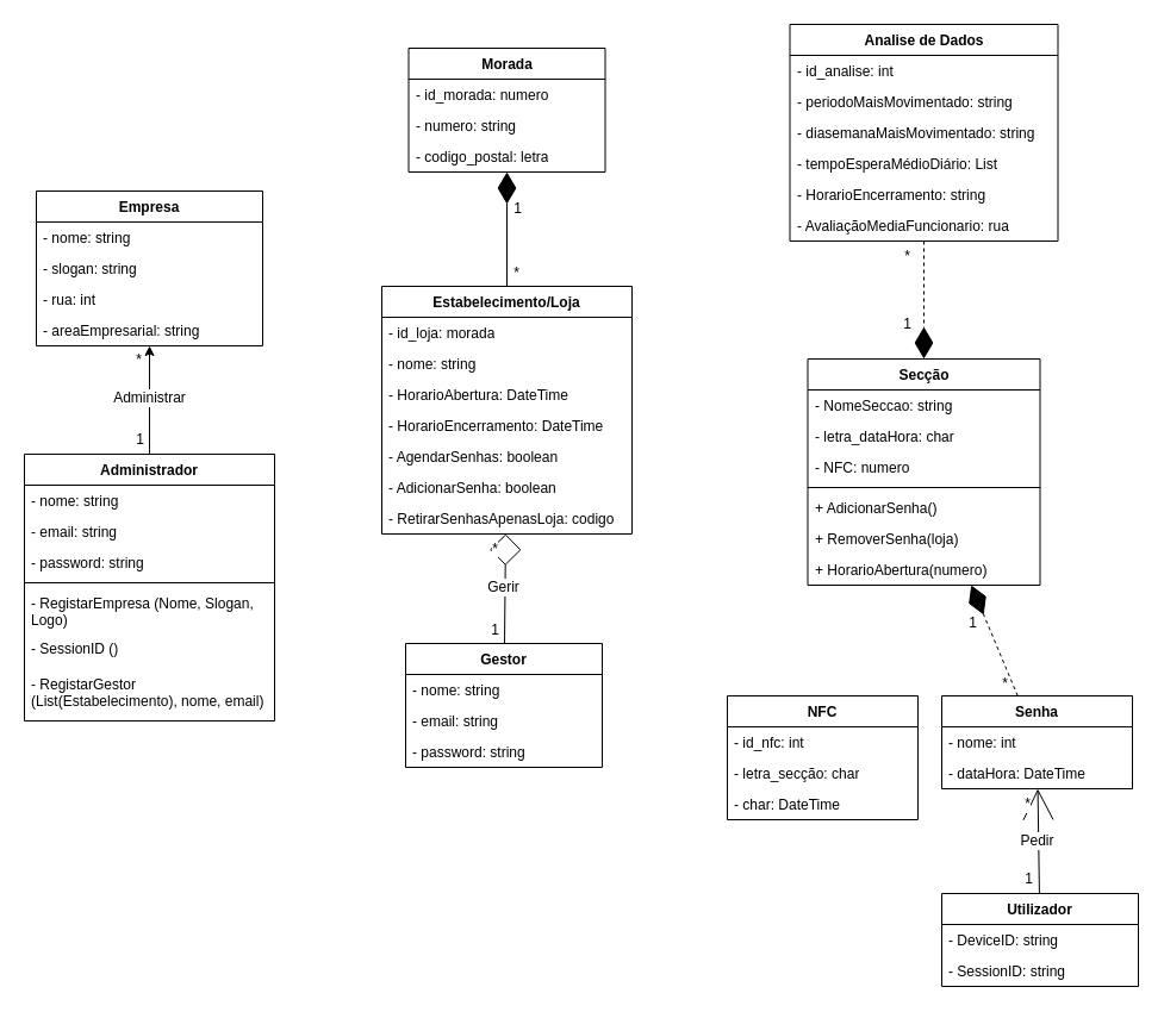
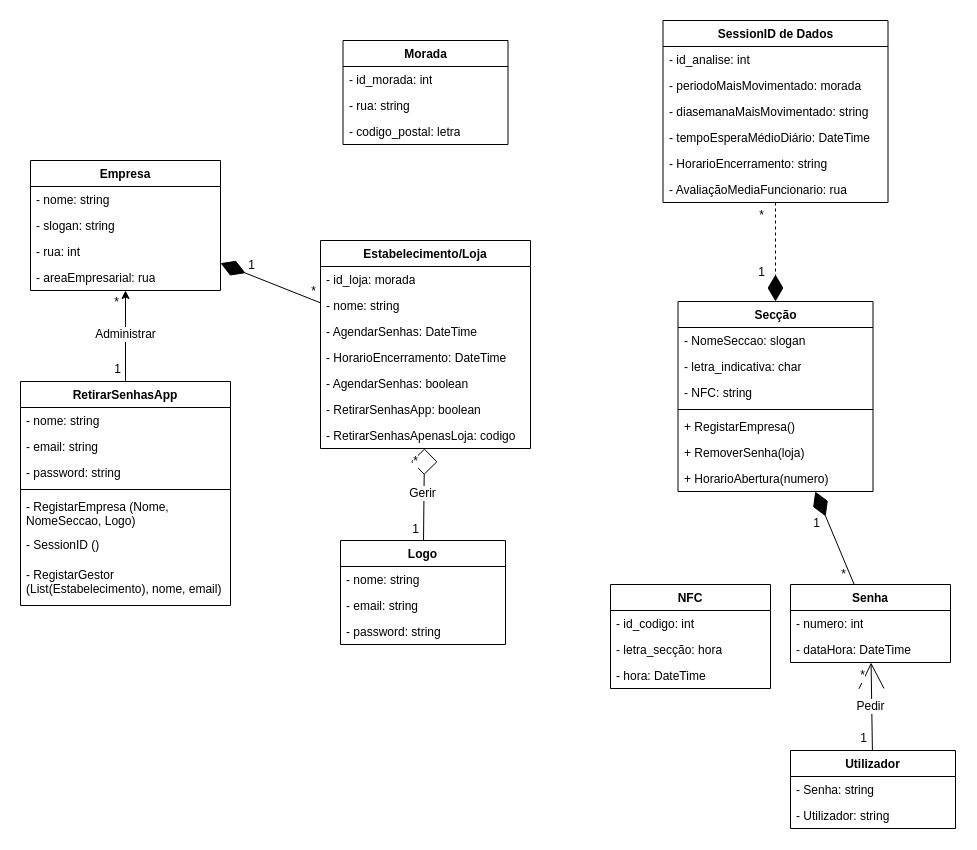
- <mxCell id="56" value="Analise de Dados" style="swimlane;fontStyle=1;align=center;verticalAlign=top;childLayout=stackLayout;horizontal=1;startSize=26;horizontalStack=0;resizeParent=1;resizeParentMax=0;resizeLast=0;collapsible=1;marginBottom=0;whiteSpace=wrap;html=1;" parent="1" vertex="1"><mxGeometry x="662.5" y="20" width="225" height="182" as="geometry" /></mxCell>
+ <mxCell id="56" value="SessionID de Dados" style="swimlane;fontStyle=1;align=center;verticalAlign=top;childLayout=stackLayout;horizontal=1;startSize=26;horizontalStack=0;resizeParent=1;resizeParentMax=0;resizeLast=0;collapsible=1;marginBottom=0;whiteSpace=wrap;html=1;" parent="1" vertex="1"><mxGeometry x="662.5" y="20" width="225" height="182" as="geometry" /></mxCell>
- <mxCell id="67" value="- id_morada: numero" style="text;strokeColor=none;fillColor=none;align=left;verticalAlign=top;spacingLeft=4;spacingRight=4;overflow=hidden;rotatable=0;points=[[0,0.5],[1,0.5]];portConstraint=eastwest;whiteSpace=wrap;html=1;" parent="66" vertex="1"><mxGeometry y="26" width="165" height="26" as="geometry" /></mxCell>
+ <mxCell id="67" value="- id_morada: int" style="text;strokeColor=none;fillColor=none;align=left;verticalAlign=top;spacingLeft=4;spacingRight=4;overflow=hidden;rotatable=0;points=[[0,0.5],[1,0.5]];portConstraint=eastwest;whiteSpace=wrap;html=1;" parent="66" vertex="1"><mxGeometry y="26" width="165" height="26" as="geometry" /></mxCell>
- <mxCell id="58" value="- periodoMaisMovimentado: string" style="text;strokeColor=none;fillColor=none;align=left;verticalAlign=top;spacingLeft=4;spacingRight=4;overflow=hidden;rotatable=0;points=[[0,0.5],[1,0.5]];portConstraint=eastwest;whiteSpace=wrap;html=1;" parent="56" vertex="1"><mxGeometry y="52" width="225" height="26" as="geometry" /></mxCell>
+ <mxCell id="58" value="- periodoMaisMovimentado: morada" style="text;strokeColor=none;fillColor=none;align=left;verticalAlign=top;spacingLeft=4;spacingRight=4;overflow=hidden;rotatable=0;points=[[0,0.5],[1,0.5]];portConstraint=eastwest;whiteSpace=wrap;html=1;" parent="56" vertex="1"><mxGeometry y="52" width="225" height="26" as="geometry" /></mxCell>
- <mxCell id="68" value="- numero: string" style="text;strokeColor=none;fillColor=none;align=left;verticalAlign=top;spacingLeft=4;spacingRight=4;overflow=hidden;rotatable=0;points=[[0,0.5],[1,0.5]];portConstraint=eastwest;whiteSpace=wrap;html=1;" parent="66" vertex="1"><mxGeometry y="52" width="165" height="26" as="geometry" /></mxCell>
+ <mxCell id="68" value="- rua: string" style="text;strokeColor=none;fillColor=none;align=left;verticalAlign=top;spacingLeft=4;spacingRight=4;overflow=hidden;rotatable=0;points=[[0,0.5],[1,0.5]];portConstraint=eastwest;whiteSpace=wrap;html=1;" parent="66" vertex="1"><mxGeometry y="52" width="165" height="26" as="geometry" /></mxCell>
- <mxCell id="60" value="- tempoEsperaMédioDiário: List" style="text;strokeColor=none;fillColor=none;align=left;verticalAlign=top;spacingLeft=4;spacingRight=4;overflow=hidden;rotatable=0;points=[[0,0.5],[1,0.5]];portConstraint=eastwest;whiteSpace=wrap;html=1;" parent="56" vertex="1"><mxGeometry y="104" width="225" height="26" as="geometry" /></mxCell>
+ <mxCell id="60" value="- tempoEsperaMédioDiário: DateTime" style="text;strokeColor=none;fillColor=none;align=left;verticalAlign=top;spacingLeft=4;spacingRight=4;overflow=hidden;rotatable=0;points=[[0,0.5],[1,0.5]];portConstraint=eastwest;whiteSpace=wrap;html=1;" parent="56" vertex="1"><mxGeometry y="104" width="225" height="26" as="geometry" /></mxCell>
- <mxCell id="70" value="" style="endArrow=diamondThin;endFill=1;endSize=24;html=1;rounded=0;" parent="1" source="7" target="66" edge="1"><mxGeometry width="160" relative="1" as="geometry"><mxPoint x="330" y="346" as="sourcePoint" /><mxPoint x="230" y="289" as="targetPoint" /></mxGeometry></mxCell>
- <mxCell id="71" value="1" style="edgeLabel;html=1;align=center;verticalAlign=middle;resizable=0;points=[];fontSize=12;" parent="70" vertex="1" connectable="0"><mxGeometry x="0.577" relative="1" as="geometry"><mxPoint x="8" y="10" as="offset" /></mxGeometry></mxCell>
- <mxCell id="72" value="*" style="edgeLabel;html=1;align=center;verticalAlign=middle;resizable=0;points=[];fontSize=12;" parent="70" vertex="1" connectable="0"><mxGeometry x="-0.845" y="-1" relative="1" as="geometry"><mxPoint x="6" y="-5" as="offset" /></mxGeometry></mxCell>
- <mxCell id="6" value="- areaEmpresarial: string" style="text;strokeColor=none;fillColor=none;align=left;verticalAlign=top;spacingLeft=4;spacingRight=4;overflow=hidden;rotatable=0;points=[[0,0.5],[1,0.5]];portConstraint=eastwest;whiteSpace=wrap;html=1;" parent="2" vertex="1"><mxGeometry y="104" width="190" height="26" as="geometry" /></mxCell>
+ <mxCell id="6" value="- areaEmpresarial: rua" style="text;strokeColor=none;fillColor=none;align=left;verticalAlign=top;spacingLeft=4;spacingRight=4;overflow=hidden;rotatable=0;points=[[0,0.5],[1,0.5]];portConstraint=eastwest;whiteSpace=wrap;html=1;" parent="2" vertex="1"><mxGeometry y="104" width="190" height="26" as="geometry" /></mxCell>
+ <mxCell id="15" value="" style="endArrow=diamondThin;endFill=1;endSize=24;html=1;rounded=0;" parent="1" source="7" target="2" edge="1"><mxGeometry width="160" relative="1" as="geometry"><mxPoint x="255" y="480" as="sourcePoint" /><mxPoint x="200" y="340" as="targetPoint" /></mxGeometry></mxCell>
+ <mxCell id="16" value="1" style="edgeLabel;html=1;align=center;verticalAlign=middle;resizable=0;points=[];fontSize=12;" parent="15" vertex="1" connectable="0"><mxGeometry x="0.577" relative="1" as="geometry"><mxPoint x="10" y="-7" as="offset" /></mxGeometry></mxCell>
+ <mxCell id="17" value="*" style="edgeLabel;html=1;align=center;verticalAlign=middle;resizable=0;points=[];fontSize=12;" parent="15" vertex="1" connectable="0"><mxGeometry x="-0.845" y="-1" relative="1" as="geometry"><mxPoint y="-8" as="offset" /></mxGeometry></mxCell>
- <mxCell id="10" value="- HorarioAbertura: DateTime" style="text;strokeColor=none;fillColor=none;align=left;verticalAlign=top;spacingLeft=4;spacingRight=4;overflow=hidden;rotatable=0;points=[[0,0.5],[1,0.5]];portConstraint=eastwest;whiteSpace=wrap;html=1;" parent="7" vertex="1"><mxGeometry y="78" width="210" height="26" as="geometry" /></mxCell>
+ <mxCell id="10" value="- AgendarSenhas: DateTime" style="text;strokeColor=none;fillColor=none;align=left;verticalAlign=top;spacingLeft=4;spacingRight=4;overflow=hidden;rotatable=0;points=[[0,0.5],[1,0.5]];portConstraint=eastwest;whiteSpace=wrap;html=1;" parent="7" vertex="1"><mxGeometry y="78" width="210" height="26" as="geometry" /></mxCell>
- <mxCell id="19" value="- NomeSeccao: string" style="text;strokeColor=none;fillColor=none;align=left;verticalAlign=top;spacingLeft=4;spacingRight=4;overflow=hidden;rotatable=0;points=[[0,0.5],[1,0.5]];portConstraint=eastwest;whiteSpace=wrap;html=1;" parent="18" vertex="1"><mxGeometry y="26" width="195" height="26" as="geometry" /></mxCell>
+ <mxCell id="19" value="- NomeSeccao: slogan" style="text;strokeColor=none;fillColor=none;align=left;verticalAlign=top;spacingLeft=4;spacingRight=4;overflow=hidden;rotatable=0;points=[[0,0.5],[1,0.5]];portConstraint=eastwest;whiteSpace=wrap;html=1;" parent="18" vertex="1"><mxGeometry y="26" width="195" height="26" as="geometry" /></mxCell>
- <mxCell id="20" value="- letra_dataHora: char" style="text;strokeColor=none;fillColor=none;align=left;verticalAlign=top;spacingLeft=4;spacingRight=4;overflow=hidden;rotatable=0;points=[[0,0.5],[1,0.5]];portConstraint=eastwest;whiteSpace=wrap;html=1;" parent="18" vertex="1"><mxGeometry y="52" width="195" height="26" as="geometry" /></mxCell>
+ <mxCell id="20" value="- letra_indicativa: char" style="text;strokeColor=none;fillColor=none;align=left;verticalAlign=top;spacingLeft=4;spacingRight=4;overflow=hidden;rotatable=0;points=[[0,0.5],[1,0.5]];portConstraint=eastwest;whiteSpace=wrap;html=1;" parent="18" vertex="1"><mxGeometry y="52" width="195" height="26" as="geometry" /></mxCell>
- <mxCell id="21" value="- NFC: numero" style="text;strokeColor=none;fillColor=none;align=left;verticalAlign=top;spacingLeft=4;spacingRight=4;overflow=hidden;rotatable=0;points=[[0,0.5],[1,0.5]];portConstraint=eastwest;whiteSpace=wrap;html=1;" parent="18" vertex="1"><mxGeometry y="78" width="195" height="26" as="geometry" /></mxCell>
+ <mxCell id="21" value="- NFC: string" style="text;strokeColor=none;fillColor=none;align=left;verticalAlign=top;spacingLeft=4;spacingRight=4;overflow=hidden;rotatable=0;points=[[0,0.5],[1,0.5]];portConstraint=eastwest;whiteSpace=wrap;html=1;" parent="18" vertex="1"><mxGeometry y="78" width="195" height="26" as="geometry" /></mxCell>
- <mxCell id="33" value="Administrador" style="swimlane;fontStyle=1;align=center;verticalAlign=top;childLayout=stackLayout;horizontal=1;startSize=26;horizontalStack=0;resizeParent=1;resizeParentMax=0;resizeLast=0;collapsible=1;marginBottom=0;whiteSpace=wrap;html=1;" parent="1" vertex="1"><mxGeometry x="20" y="381" width="210" height="224" as="geometry" /></mxCell>
+ <mxCell id="33" value="RetirarSenhasApp" style="swimlane;fontStyle=1;align=center;verticalAlign=top;childLayout=stackLayout;horizontal=1;startSize=26;horizontalStack=0;resizeParent=1;resizeParentMax=0;resizeLast=0;collapsible=1;marginBottom=0;whiteSpace=wrap;html=1;" parent="1" vertex="1"><mxGeometry x="20" y="381" width="210" height="224" as="geometry" /></mxCell>
- <mxCell id="13" value="- AdicionarSenha: boolean" style="text;strokeColor=none;fillColor=none;align=left;verticalAlign=top;spacingLeft=4;spacingRight=4;overflow=hidden;rotatable=0;points=[[0,0.5],[1,0.5]];portConstraint=eastwest;whiteSpace=wrap;html=1;" parent="7" vertex="1"><mxGeometry y="156" width="210" height="26" as="geometry" /></mxCell>
+ <mxCell id="13" value="- RetirarSenhasApp: boolean" style="text;strokeColor=none;fillColor=none;align=left;verticalAlign=top;spacingLeft=4;spacingRight=4;overflow=hidden;rotatable=0;points=[[0,0.5],[1,0.5]];portConstraint=eastwest;whiteSpace=wrap;html=1;" parent="7" vertex="1"><mxGeometry y="156" width="210" height="26" as="geometry" /></mxCell>
- <mxCell id="23" value="+ AdicionarSenha()" style="text;strokeColor=none;fillColor=none;align=left;verticalAlign=top;spacingLeft=4;spacingRight=4;overflow=hidden;rotatable=0;points=[[0,0.5],[1,0.5]];portConstraint=eastwest;whiteSpace=wrap;html=1;" parent="18" vertex="1"><mxGeometry y="112" width="195" height="26" as="geometry" /></mxCell>
+ <mxCell id="23" value="+ RegistarEmpresa()" style="text;strokeColor=none;fillColor=none;align=left;verticalAlign=top;spacingLeft=4;spacingRight=4;overflow=hidden;rotatable=0;points=[[0,0.5],[1,0.5]];portConstraint=eastwest;whiteSpace=wrap;html=1;" parent="18" vertex="1"><mxGeometry y="112" width="195" height="26" as="geometry" /></mxCell>
- <mxCell id="38" value="- RegistarEmpresa (Nome, Slogan, Logo)" style="text;strokeColor=none;fillColor=none;align=left;verticalAlign=top;spacingLeft=4;spacingRight=4;overflow=hidden;rotatable=0;points=[[0,0.5],[1,0.5]];portConstraint=eastwest;whiteSpace=wrap;html=1;" parent="33" vertex="1"><mxGeometry y="112" width="210" height="38" as="geometry" /></mxCell>
+ <mxCell id="38" value="- RegistarEmpresa (Nome, NomeSeccao, Logo)" style="text;strokeColor=none;fillColor=none;align=left;verticalAlign=top;spacingLeft=4;spacingRight=4;overflow=hidden;rotatable=0;points=[[0,0.5],[1,0.5]];portConstraint=eastwest;whiteSpace=wrap;html=1;" parent="33" vertex="1"><mxGeometry y="112" width="210" height="38" as="geometry" /></mxCell>
- <mxCell id="41" value="" style="endArrow=diamondThin;endFill=1;endSize=24;html=1;rounded=0;dashed=1;" parent="1" source="26" target="18" edge="1"><mxGeometry width="160" relative="1" as="geometry"><mxPoint x="975" y="460" as="sourcePoint" /><mxPoint x="815" y="460" as="targetPoint" /></mxGeometry></mxCell>
+ <mxCell id="41" value="" style="endArrow=diamondThin;endFill=1;endSize=24;html=1;rounded=0;" parent="1" source="26" target="18" edge="1"><mxGeometry width="160" relative="1" as="geometry"><mxPoint x="975" y="460" as="sourcePoint" /><mxPoint x="815" y="460" as="targetPoint" /></mxGeometry></mxCell>
- <mxCell id="29" value="Gestor" style="swimlane;fontStyle=1;align=center;verticalAlign=top;childLayout=stackLayout;horizontal=1;startSize=26;horizontalStack=0;resizeParent=1;resizeParentMax=0;resizeLast=0;collapsible=1;marginBottom=0;whiteSpace=wrap;html=1;" parent="1" vertex="1"><mxGeometry x="340" y="540" width="165" height="104" as="geometry" /></mxCell>
+ <mxCell id="29" value="Logo" style="swimlane;fontStyle=1;align=center;verticalAlign=top;childLayout=stackLayout;horizontal=1;startSize=26;horizontalStack=0;resizeParent=1;resizeParentMax=0;resizeLast=0;collapsible=1;marginBottom=0;whiteSpace=wrap;html=1;" parent="1" vertex="1"><mxGeometry x="340" y="540" width="165" height="104" as="geometry" /></mxCell>
- <mxCell id="53" value="- id_nfc: int" style="text;strokeColor=none;fillColor=none;align=left;verticalAlign=top;spacingLeft=4;spacingRight=4;overflow=hidden;rotatable=0;points=[[0,0.5],[1,0.5]];portConstraint=eastwest;whiteSpace=wrap;html=1;" parent="52" vertex="1"><mxGeometry y="26" width="160" height="26" as="geometry" /></mxCell>
+ <mxCell id="53" value="- id_codigo: int" style="text;strokeColor=none;fillColor=none;align=left;verticalAlign=top;spacingLeft=4;spacingRight=4;overflow=hidden;rotatable=0;points=[[0,0.5],[1,0.5]];portConstraint=eastwest;whiteSpace=wrap;html=1;" parent="52" vertex="1"><mxGeometry y="26" width="160" height="26" as="geometry" /></mxCell>
- <mxCell id="27" value="- nome: int" style="text;strokeColor=none;fillColor=none;align=left;verticalAlign=top;spacingLeft=4;spacingRight=4;overflow=hidden;rotatable=0;points=[[0,0.5],[1,0.5]];portConstraint=eastwest;whiteSpace=wrap;html=1;" parent="26" vertex="1"><mxGeometry y="26" width="160" height="26" as="geometry" /></mxCell>
+ <mxCell id="27" value="- numero: int" style="text;strokeColor=none;fillColor=none;align=left;verticalAlign=top;spacingLeft=4;spacingRight=4;overflow=hidden;rotatable=0;points=[[0,0.5],[1,0.5]];portConstraint=eastwest;whiteSpace=wrap;html=1;" parent="26" vertex="1"><mxGeometry y="26" width="160" height="26" as="geometry" /></mxCell>
- <mxCell id="54" value="- letra_secção: char" style="text;strokeColor=none;fillColor=none;align=left;verticalAlign=top;spacingLeft=4;spacingRight=4;overflow=hidden;rotatable=0;points=[[0,0.5],[1,0.5]];portConstraint=eastwest;whiteSpace=wrap;html=1;" parent="52" vertex="1"><mxGeometry y="52" width="160" height="26" as="geometry" /></mxCell>
+ <mxCell id="54" value="- letra_secção: hora" style="text;strokeColor=none;fillColor=none;align=left;verticalAlign=top;spacingLeft=4;spacingRight=4;overflow=hidden;rotatable=0;points=[[0,0.5],[1,0.5]];portConstraint=eastwest;whiteSpace=wrap;html=1;" parent="52" vertex="1"><mxGeometry y="52" width="160" height="26" as="geometry" /></mxCell>
- <mxCell id="55" value="- char: DateTime" style="text;strokeColor=none;fillColor=none;align=left;verticalAlign=top;spacingLeft=4;spacingRight=4;overflow=hidden;rotatable=0;points=[[0,0.5],[1,0.5]];portConstraint=eastwest;whiteSpace=wrap;html=1;" parent="52" vertex="1"><mxGeometry y="78" width="160" height="26" as="geometry" /></mxCell>
+ <mxCell id="55" value="- hora: DateTime" style="text;strokeColor=none;fillColor=none;align=left;verticalAlign=top;spacingLeft=4;spacingRight=4;overflow=hidden;rotatable=0;points=[[0,0.5],[1,0.5]];portConstraint=eastwest;whiteSpace=wrap;html=1;" parent="52" vertex="1"><mxGeometry y="78" width="160" height="26" as="geometry" /></mxCell>
- <mxCell id="74" value="- DeviceID: string" style="text;strokeColor=none;fillColor=none;align=left;verticalAlign=top;spacingLeft=4;spacingRight=4;overflow=hidden;rotatable=0;points=[[0,0.5],[1,0.5]];portConstraint=eastwest;whiteSpace=wrap;html=1;" parent="73" vertex="1"><mxGeometry y="26" width="165" height="26" as="geometry" /></mxCell>
+ <mxCell id="74" value="- Senha: string" style="text;strokeColor=none;fillColor=none;align=left;verticalAlign=top;spacingLeft=4;spacingRight=4;overflow=hidden;rotatable=0;points=[[0,0.5],[1,0.5]];portConstraint=eastwest;whiteSpace=wrap;html=1;" parent="73" vertex="1"><mxGeometry y="26" width="165" height="26" as="geometry" /></mxCell>
- <mxCell id="75" value="- SessionID: string" style="text;strokeColor=none;fillColor=none;align=left;verticalAlign=top;spacingLeft=4;spacingRight=4;overflow=hidden;rotatable=0;points=[[0,0.5],[1,0.5]];portConstraint=eastwest;whiteSpace=wrap;html=1;" parent="73" vertex="1"><mxGeometry y="52" width="165" height="26" as="geometry" /></mxCell>
+ <mxCell id="75" value="- Utilizador: string" style="text;strokeColor=none;fillColor=none;align=left;verticalAlign=top;spacingLeft=4;spacingRight=4;overflow=hidden;rotatable=0;points=[[0,0.5],[1,0.5]];portConstraint=eastwest;whiteSpace=wrap;html=1;" parent="73" vertex="1"><mxGeometry y="52" width="165" height="26" as="geometry" /></mxCell>
